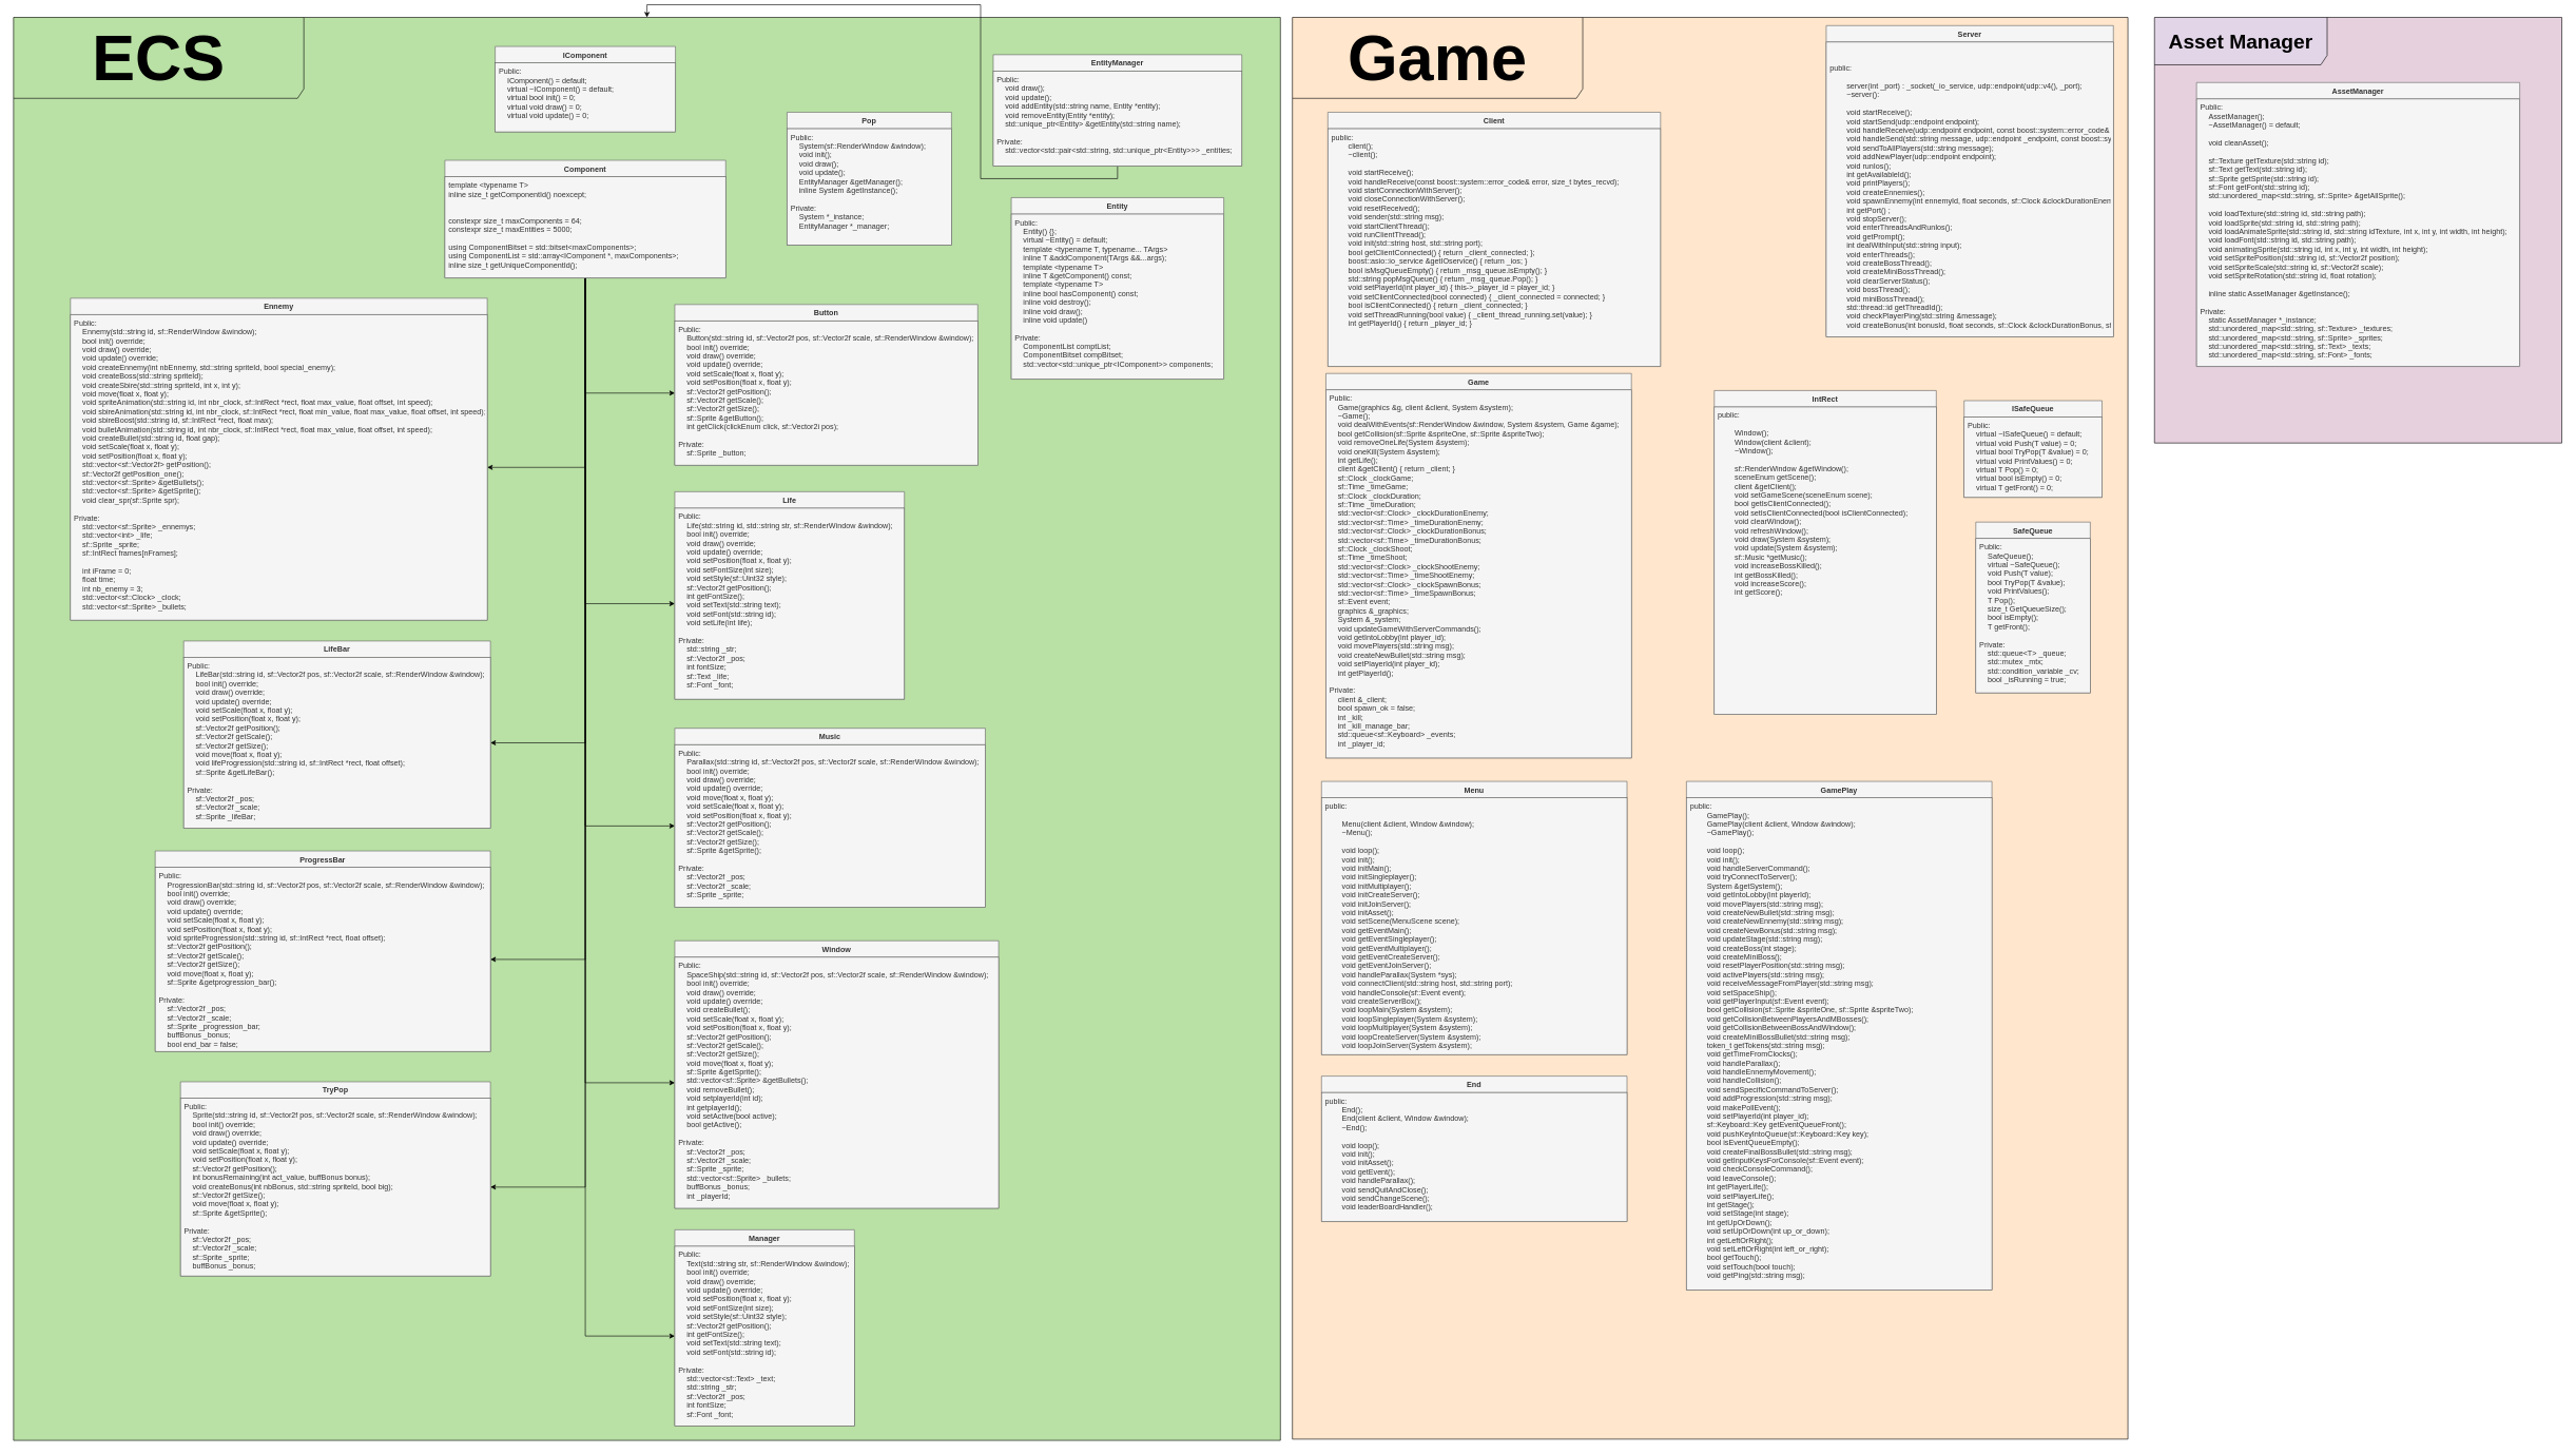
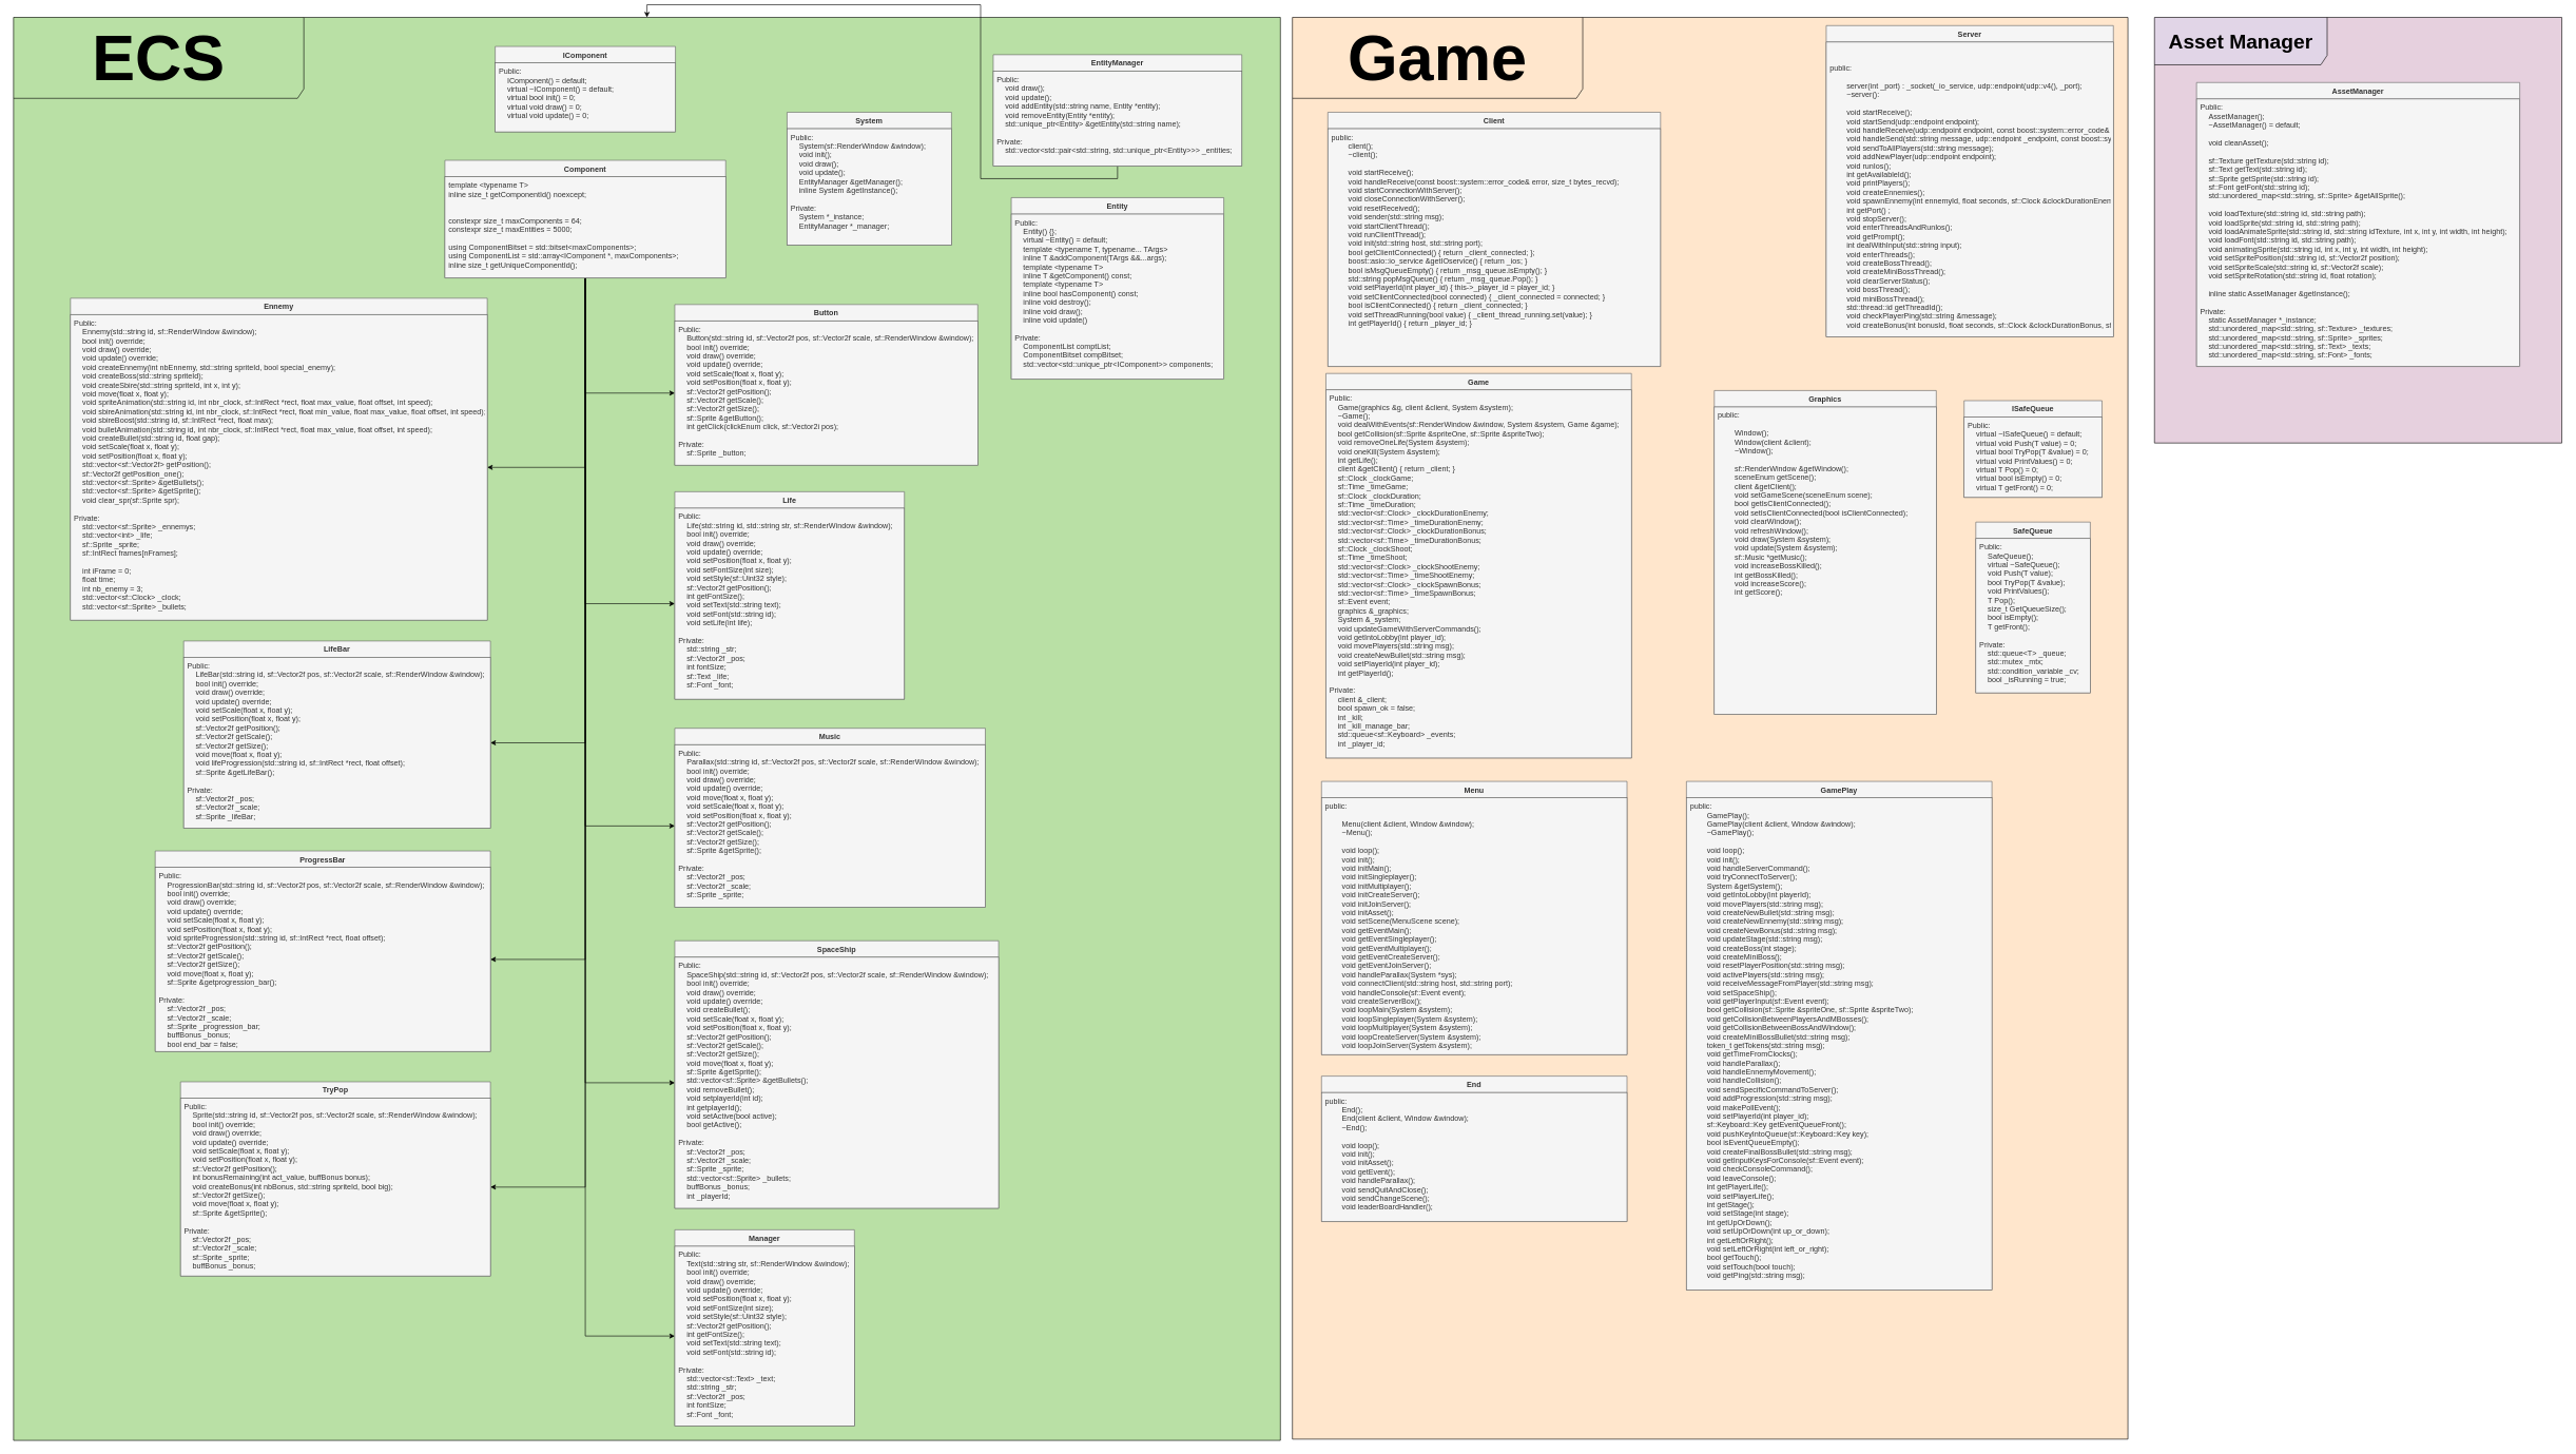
- <mxCell id="4" value="Pop" style="swimlane;fontStyle=1;childLayout=stackLayout;horizontal=1;startSize=26;fillColor=#f5f5f5;horizontalStack=0;resizeParent=1;resizeParentMax=0;resizeLast=0;collapsible=1;marginBottom=0;fontColor=#333333;strokeColor=#666666;" parent="1" vertex="1"><mxGeometry x="1243" y="170" width="260" height="210" as="geometry"><mxRectangle x="294" y="90" width="78" height="26" as="alternateBounds" /></mxGeometry></mxCell>
+ <mxCell id="4" value="System" style="swimlane;fontStyle=1;childLayout=stackLayout;horizontal=1;startSize=26;fillColor=#f5f5f5;horizontalStack=0;resizeParent=1;resizeParentMax=0;resizeLast=0;collapsible=1;marginBottom=0;fontColor=#333333;strokeColor=#666666;" parent="1" vertex="1"><mxGeometry x="1243" y="170" width="260" height="210" as="geometry"><mxRectangle x="294" y="90" width="78" height="26" as="alternateBounds" /></mxGeometry></mxCell>
- <mxCell id="53" value="IntRect" style="swimlane;fontStyle=1;childLayout=stackLayout;horizontal=1;startSize=26;fillColor=#f5f5f5;horizontalStack=0;resizeParent=1;resizeParentMax=0;resizeLast=0;collapsible=1;marginBottom=0;fontColor=#333333;strokeColor=#666666;" parent="1" vertex="1"><mxGeometry x="2709" y="610" width="351" height="512" as="geometry" /></mxCell>
+ <mxCell id="53" value="Graphics" style="swimlane;fontStyle=1;childLayout=stackLayout;horizontal=1;startSize=26;fillColor=#f5f5f5;horizontalStack=0;resizeParent=1;resizeParentMax=0;resizeLast=0;collapsible=1;marginBottom=0;fontColor=#333333;strokeColor=#666666;" parent="1" vertex="1"><mxGeometry x="2709" y="610" width="351" height="512" as="geometry" /></mxCell>
- <mxCell id="37" value="Window" style="swimlane;fontStyle=1;childLayout=stackLayout;horizontal=1;startSize=26;fillColor=#f5f5f5;horizontalStack=0;resizeParent=1;resizeParentMax=0;resizeLast=0;collapsible=1;marginBottom=0;fontColor=#333333;strokeColor=#666666;" parent="1" vertex="1"><mxGeometry x="1065.5" y="1480" width="512" height="423" as="geometry" /></mxCell>
+ <mxCell id="37" value="SpaceShip" style="swimlane;fontStyle=1;childLayout=stackLayout;horizontal=1;startSize=26;fillColor=#f5f5f5;horizontalStack=0;resizeParent=1;resizeParentMax=0;resizeLast=0;collapsible=1;marginBottom=0;fontColor=#333333;strokeColor=#666666;" parent="1" vertex="1"><mxGeometry x="1065.5" y="1480" width="512" height="423" as="geometry" /></mxCell>
